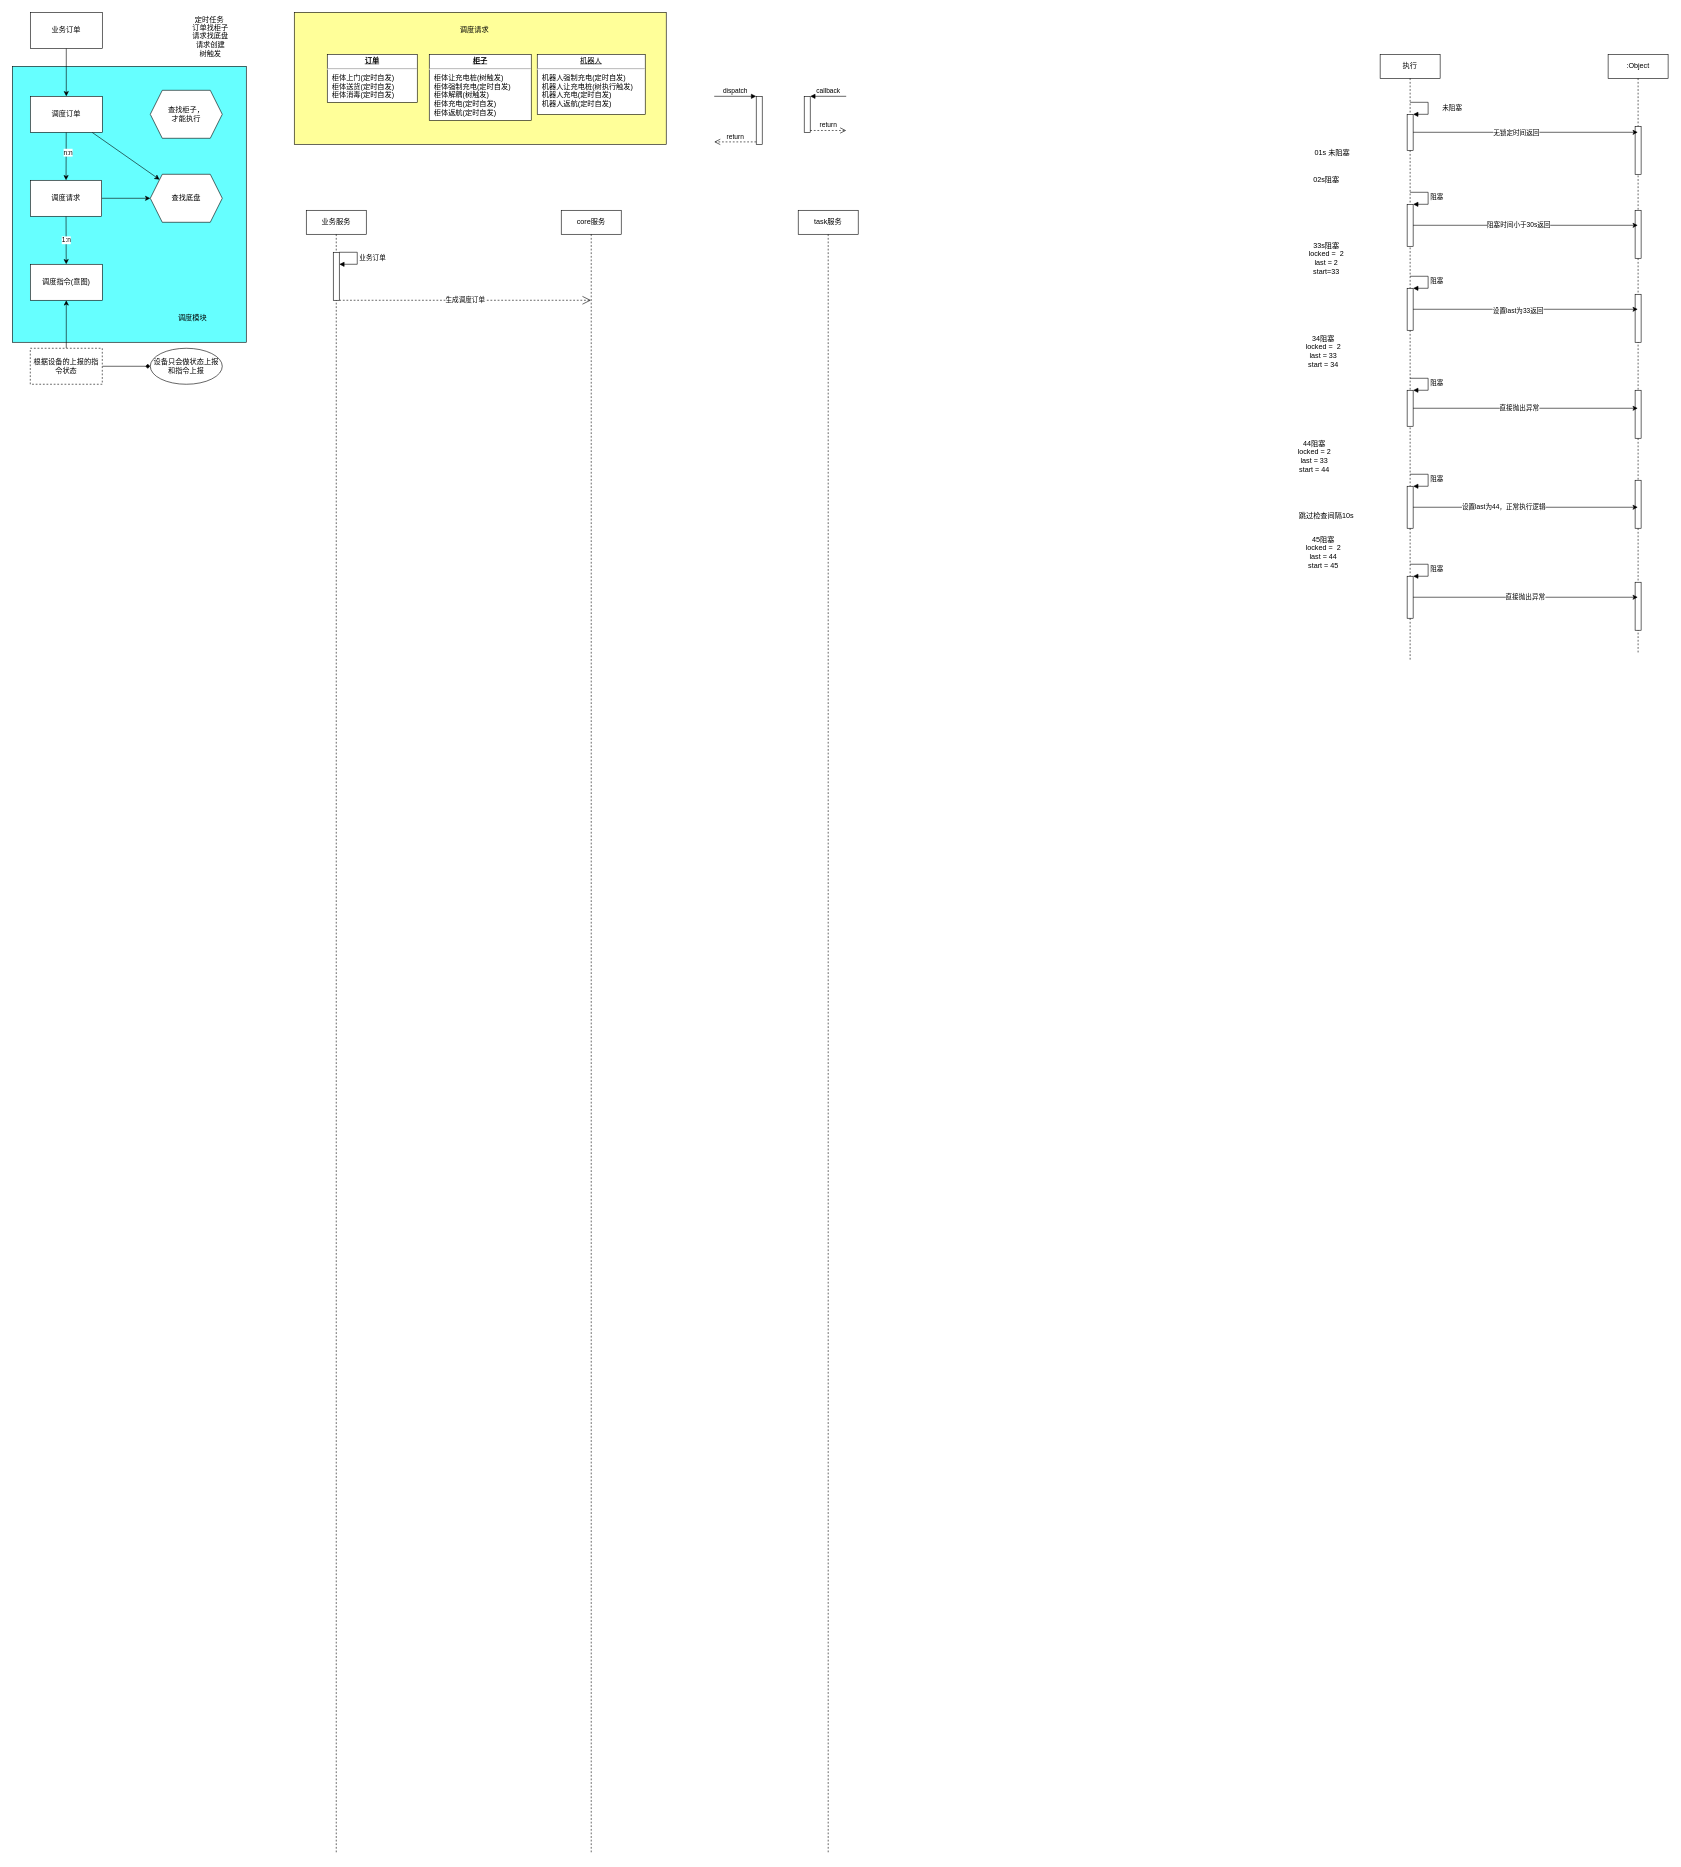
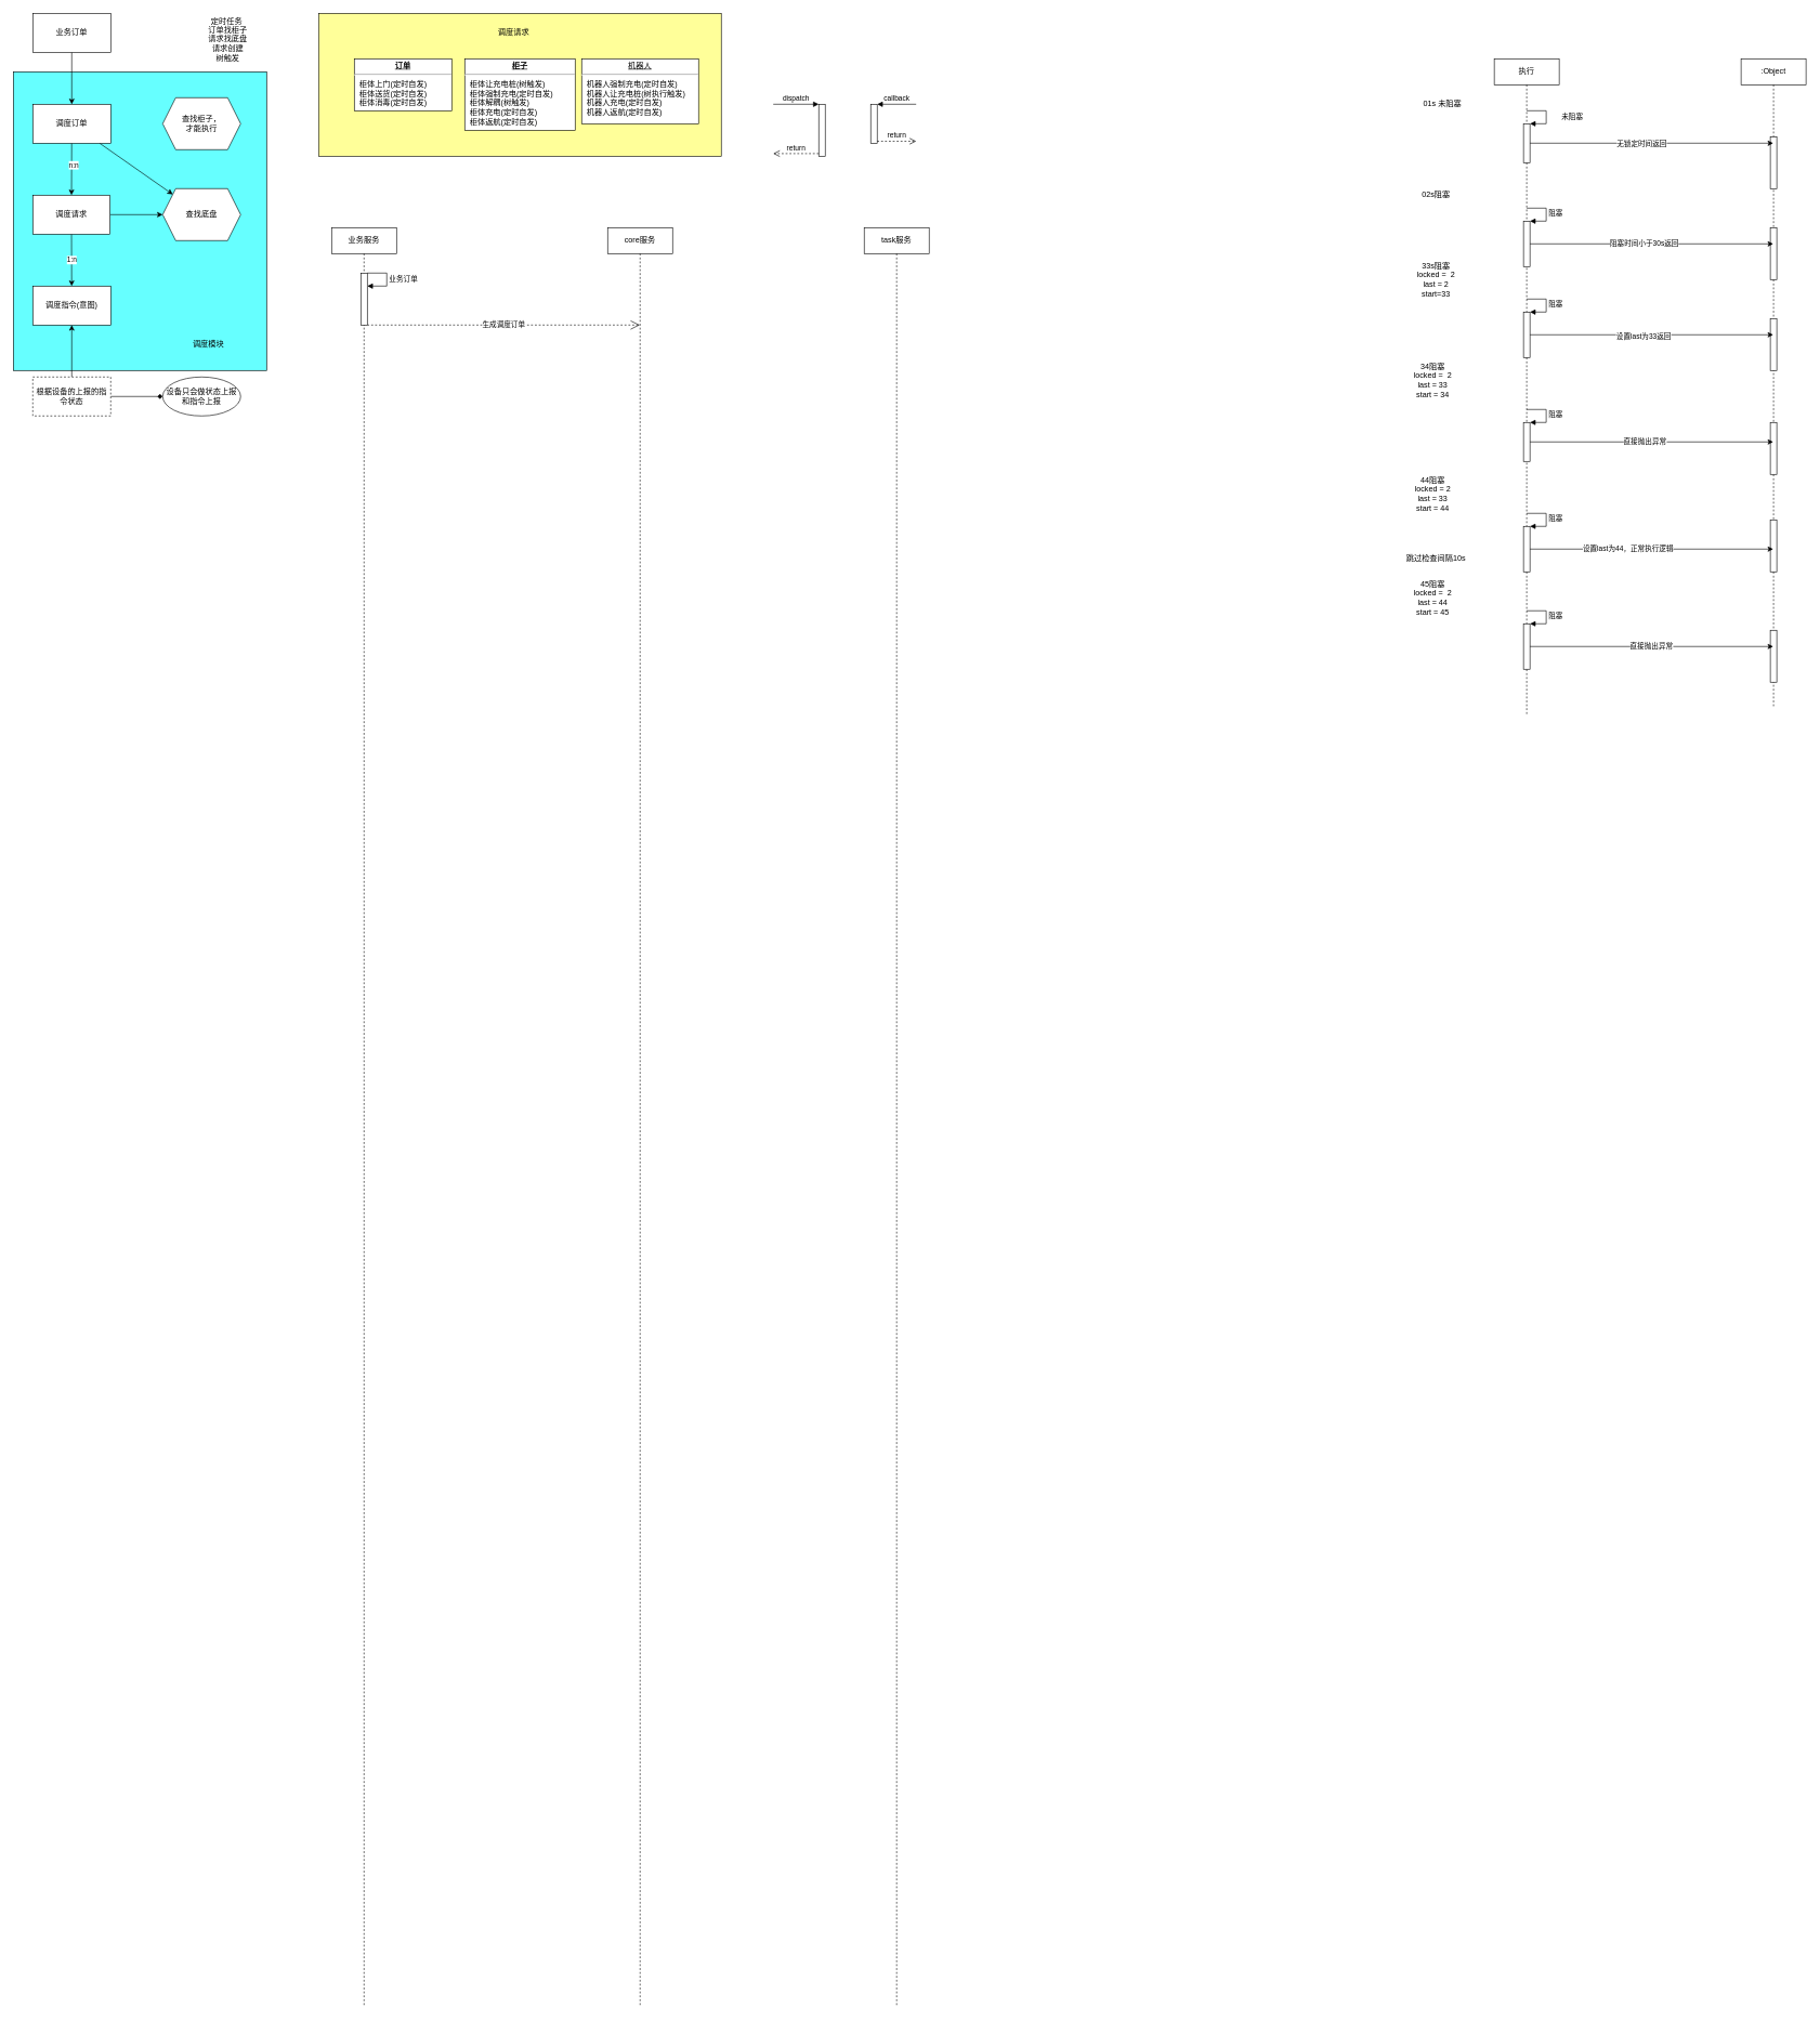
- <mxCell id="57" value="01s 未阻塞" style="text;html=1;align=center;verticalAlign=middle;resizable=0;points=[];autosize=1;strokeColor=none;fillColor=none;" parent="1" vertex="1"><mxGeometry x="2185" y="245" width="70" height="20" as="geometry" /></mxCell>
+ <mxCell id="57" value="01s 未阻塞" style="text;html=1;align=center;verticalAlign=middle;resizable=0;points=[];autosize=1;strokeColor=none;fillColor=none;" parent="1" vertex="1"><mxGeometry x="2185" y="150" width="70" height="20" as="geometry" /></mxCell>
- <mxCell id="69" value="44阻塞&lt;br&gt;locked = 2&lt;br&gt;last = 33&lt;br&gt;start = 44" style="text;html=1;align=center;verticalAlign=middle;resizable=0;points=[];autosize=1;strokeColor=none;fillColor=none;" parent="1" vertex="1"><mxGeometry x="2155" y="730" width="70" height="60" as="geometry" /></mxCell>
+ <mxCell id="69" value="44阻塞&lt;br&gt;locked = 2&lt;br&gt;last = 33&lt;br&gt;start = 44" style="text;html=1;align=center;verticalAlign=middle;resizable=0;points=[];autosize=1;strokeColor=none;fillColor=none;" parent="1" vertex="1"><mxGeometry x="2170" y="730" width="70" height="60" as="geometry" /></mxCell>
